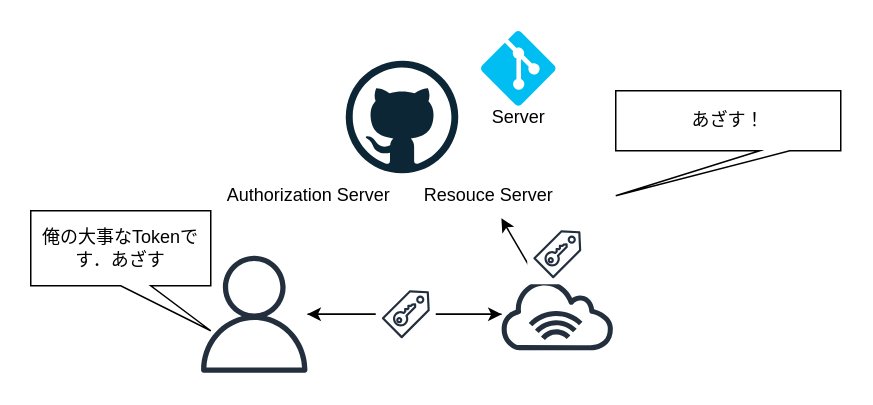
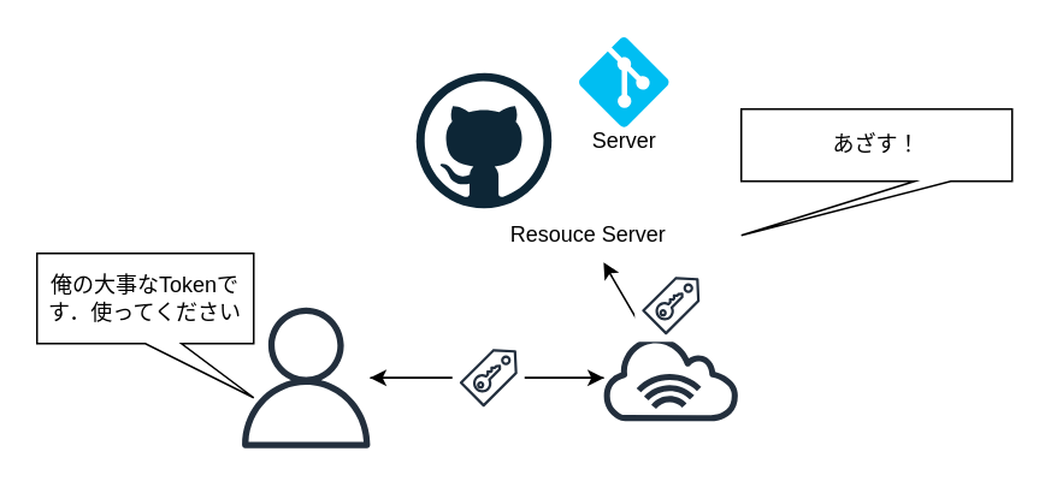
- <mxCell id="8" value="Authorization Server" style="text;html=1;align=center;verticalAlign=middle;resizable=0;points=[];autosize=1;strokeColor=none;fillColor=none;" parent="1" vertex="1"><mxGeometry x="140" y="115" width="130" height="30" as="geometry" /></mxCell>
- <mxCell id="12" value="俺の大事なTokenです．あざす" style="shape=callout;whiteSpace=wrap;html=1;perimeter=calloutPerimeter;position2=1;" parent="1" vertex="1"><mxGeometry x="20" y="140" width="120" height="80" as="geometry" /></mxCell>
+ <mxCell id="12" value="俺の大事なTokenです．使ってください" style="shape=callout;whiteSpace=wrap;html=1;perimeter=calloutPerimeter;position2=1;" parent="1" vertex="1"><mxGeometry x="20" y="140" width="120" height="80" as="geometry" /></mxCell>
